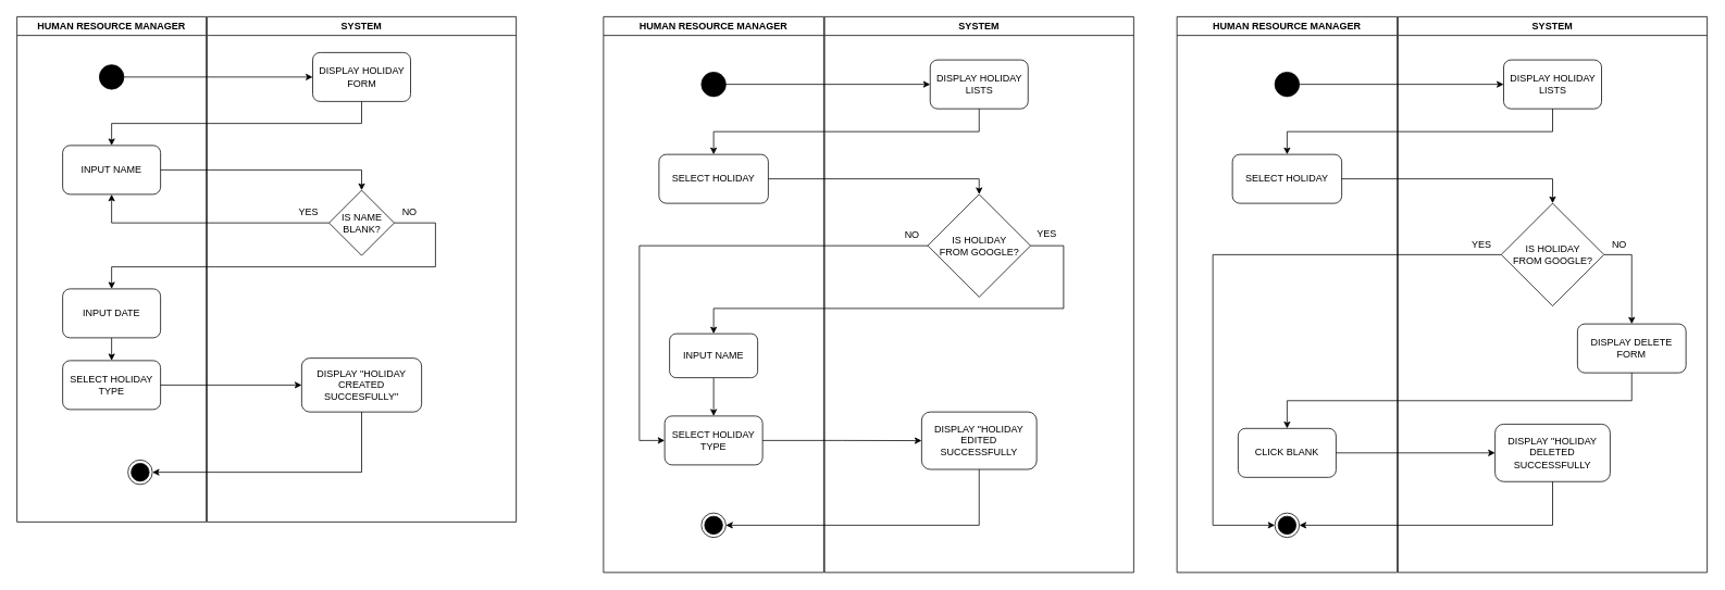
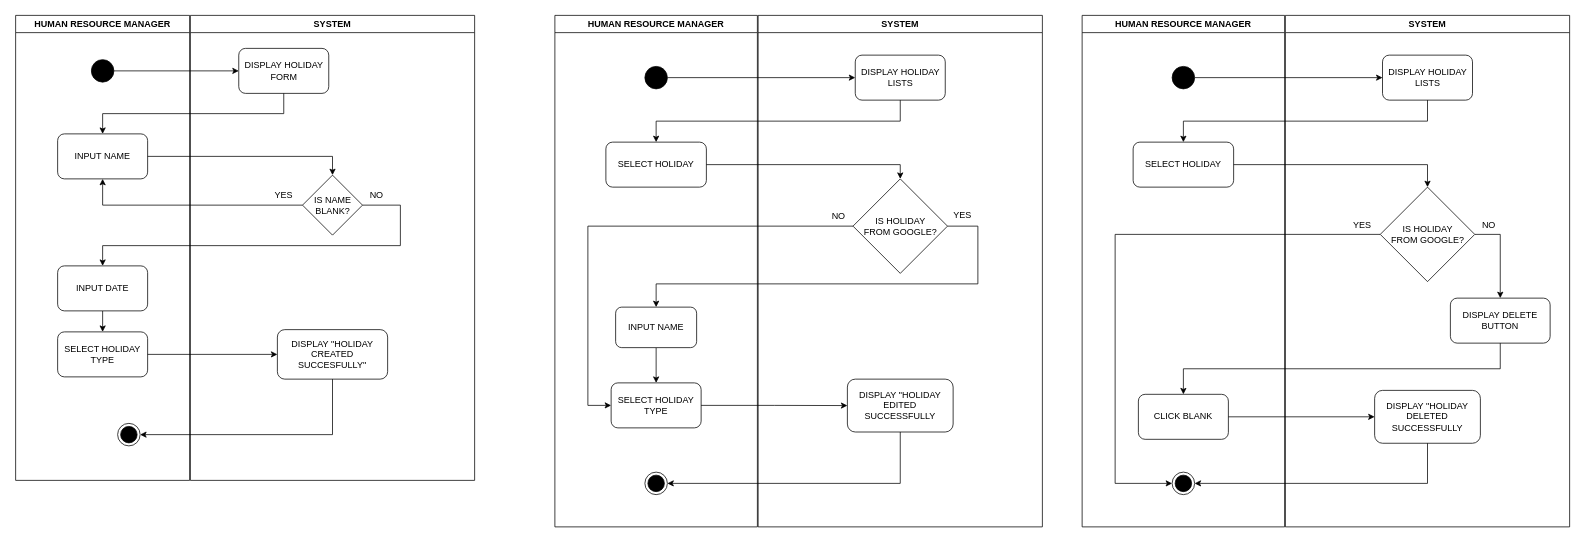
- <mxCell id="10" value="DISPLAY HOLIDAY FORM" style="rounded=1;whiteSpace=wrap;html=1;fillColor=default;" vertex="1" parent="9"><mxGeometry x="129.5" y="44" width="120" height="60" as="geometry" /></mxCell>
+ <mxCell id="10" value="DISPLAY HOLIDAY FORM" style="rounded=1;whiteSpace=wrap;html=1;fillColor=default;" vertex="1" parent="9"><mxGeometry x="64.5" y="44" width="120" height="60" as="geometry" /></mxCell>
- <mxCell id="52" value="DISPLAY DELETE FORM" style="rounded=1;whiteSpace=wrap;html=1;fillColor=default;" vertex="1" parent="47"><mxGeometry x="220" y="377" width="133" height="60" as="geometry" /></mxCell>
+ <mxCell id="52" value="DISPLAY DELETE BUTTON" style="rounded=1;whiteSpace=wrap;html=1;fillColor=default;" vertex="1" parent="47"><mxGeometry x="220" y="377" width="133" height="60" as="geometry" /></mxCell>
